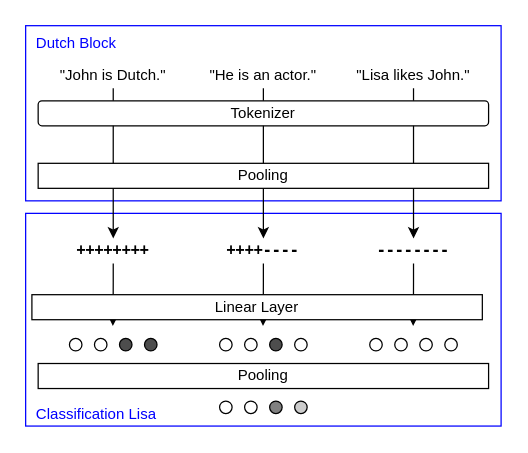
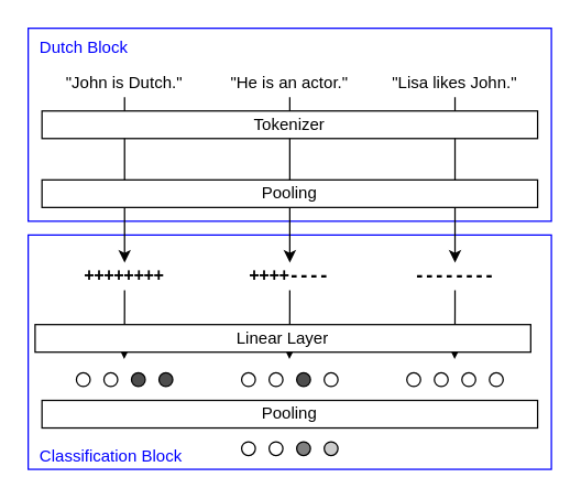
- <mxCell id="38" value="Tokenizer" style="whiteSpace=wrap;html=1;rounded=1;" vertex="1" parent="1"><mxGeometry x="30" y="80" width="360" height="20" as="geometry" /></mxCell>
+ <mxCell id="38" value="Tokenizer" style="rounded=0;whiteSpace=wrap;html=1;" vertex="1" parent="1"><mxGeometry x="30" y="80" width="360" height="20" as="geometry" /></mxCell>
- <mxCell id="2" value="&amp;nbsp; Classification Lisa" style="rounded=0;whiteSpace=wrap;html=1;strokeColor=#0000FF;align=left;verticalAlign=bottom;fontColor=#0000FF;" vertex="1" parent="1"><mxGeometry x="20" y="170" width="380" height="170" as="geometry" /></mxCell>
+ <mxCell id="2" value="&amp;nbsp; Classification Block" style="rounded=0;whiteSpace=wrap;html=1;strokeColor=#0000FF;align=left;verticalAlign=bottom;fontColor=#0000FF;" vertex="1" parent="1"><mxGeometry x="20" y="170" width="380" height="170" as="geometry" /></mxCell>
